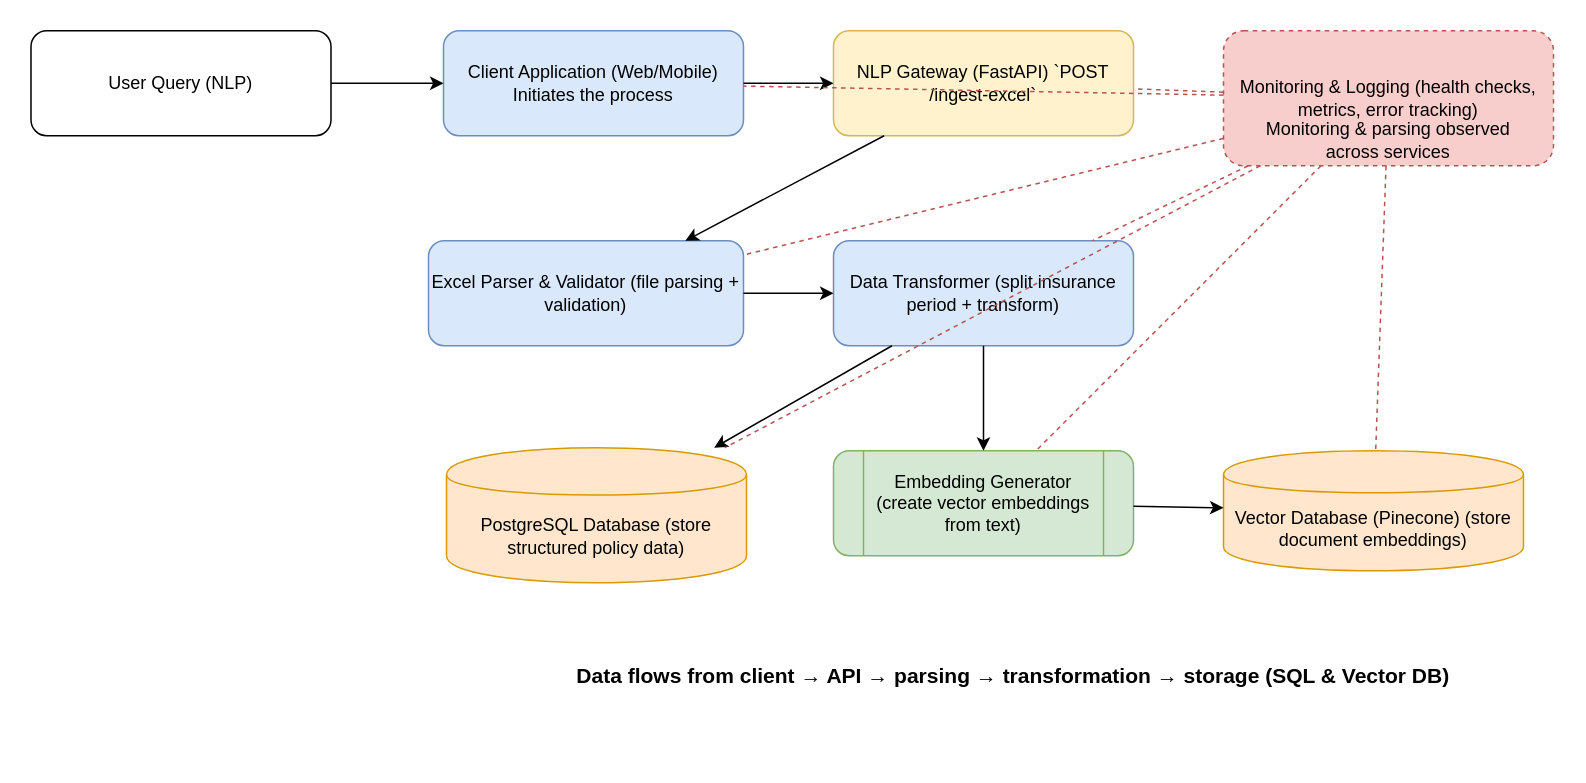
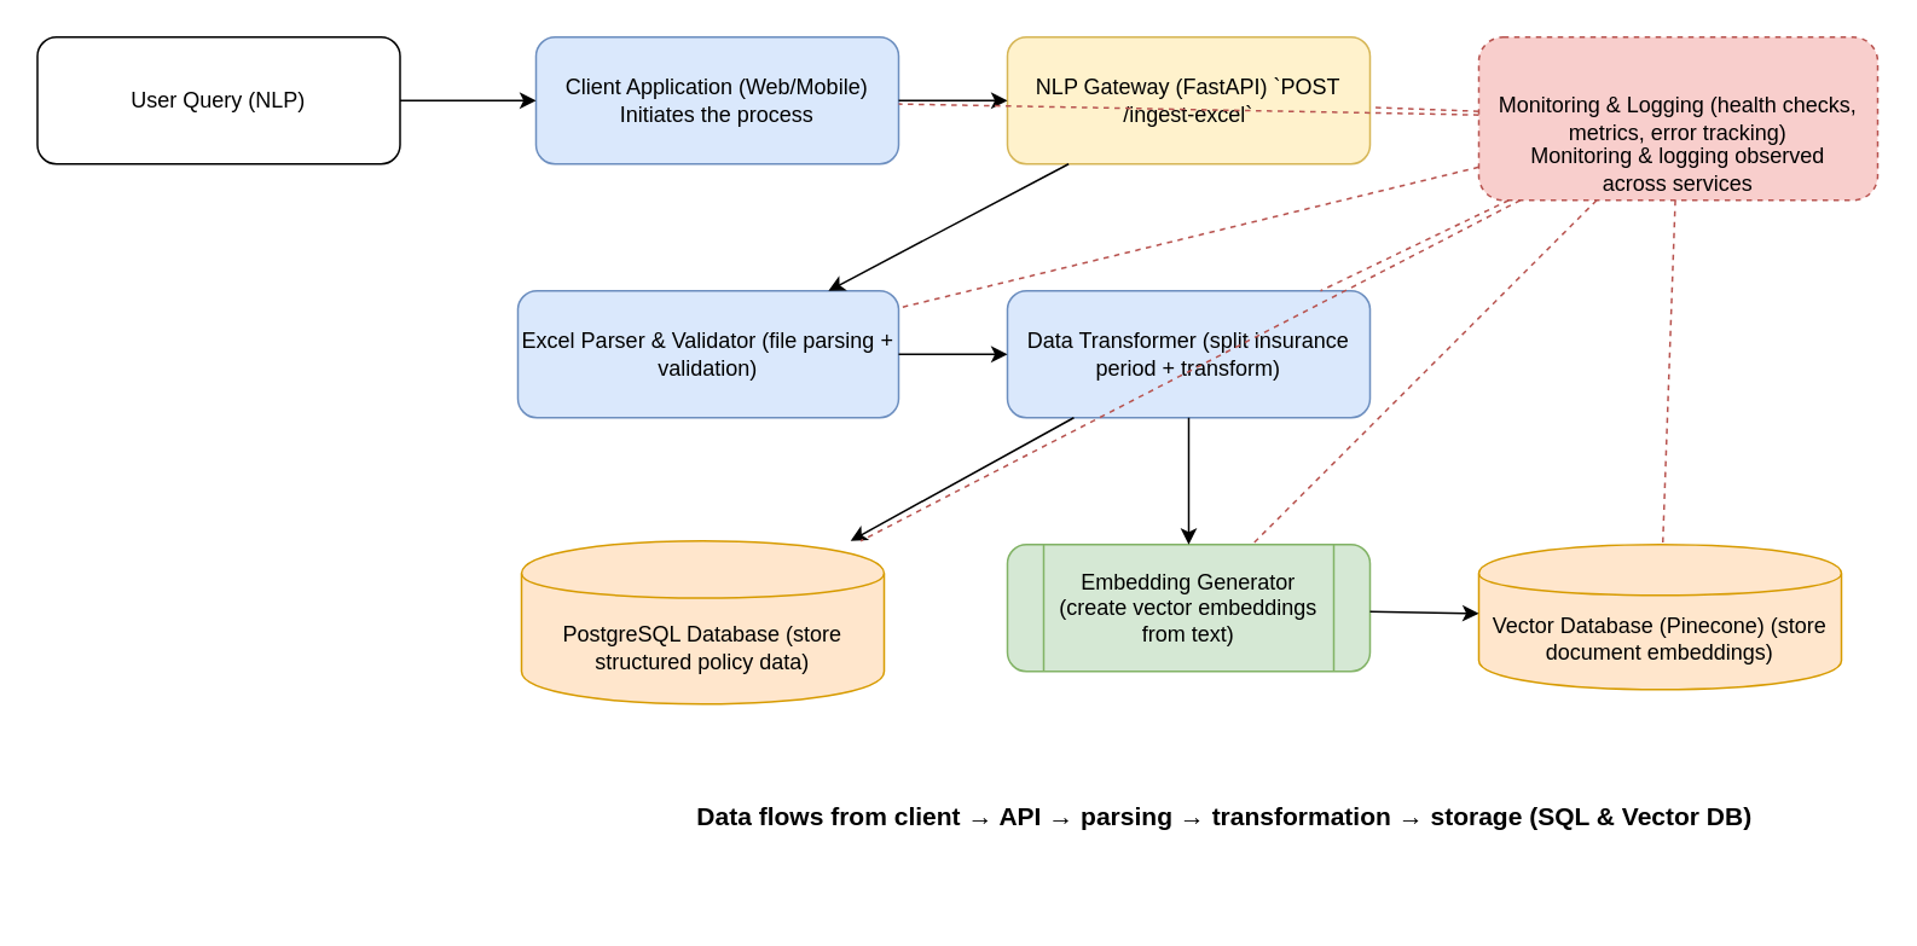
- <mxCell id="26" value="Monitoring &amp; parsing observed across services" style="text;html=1;strokeColor=none;fillColor=none;align=center;verticalAlign=middle;whiteSpace=wrap;rounded=0;" parent="1" vertex="1"><mxGeometry x="835" y="73" width="180" height="40" as_="geometry" as="geometry" /></mxCell>
+ <mxCell id="26" value="Monitoring &amp; logging observed across services" style="text;html=1;strokeColor=none;fillColor=none;align=center;verticalAlign=middle;whiteSpace=wrap;rounded=0;" parent="1" vertex="1"><mxGeometry x="835" y="73" width="180" height="40" as_="geometry" as="geometry" /></mxCell>
- <mxCell id="8" value="PostgreSQL Database (store structured policy data)" style="shape=cylinder;whiteSpace=wrap;html=1;boundedLbl=1;fillColor=#ffe6cc;strokeColor=#d79b00;" parent="1" vertex="1"><mxGeometry x="297" y="298" width="200" height="90" as_="geometry" as="geometry" /></mxCell>
+ <mxCell id="8" value="PostgreSQL Database (store structured policy data)" style="shape=cylinder;whiteSpace=wrap;html=1;boundedLbl=1;fillColor=#ffe6cc;strokeColor=#d79b00;" parent="1" vertex="1"><mxGeometry x="287" y="298" width="200" height="90" as_="geometry" as="geometry" /></mxCell>
